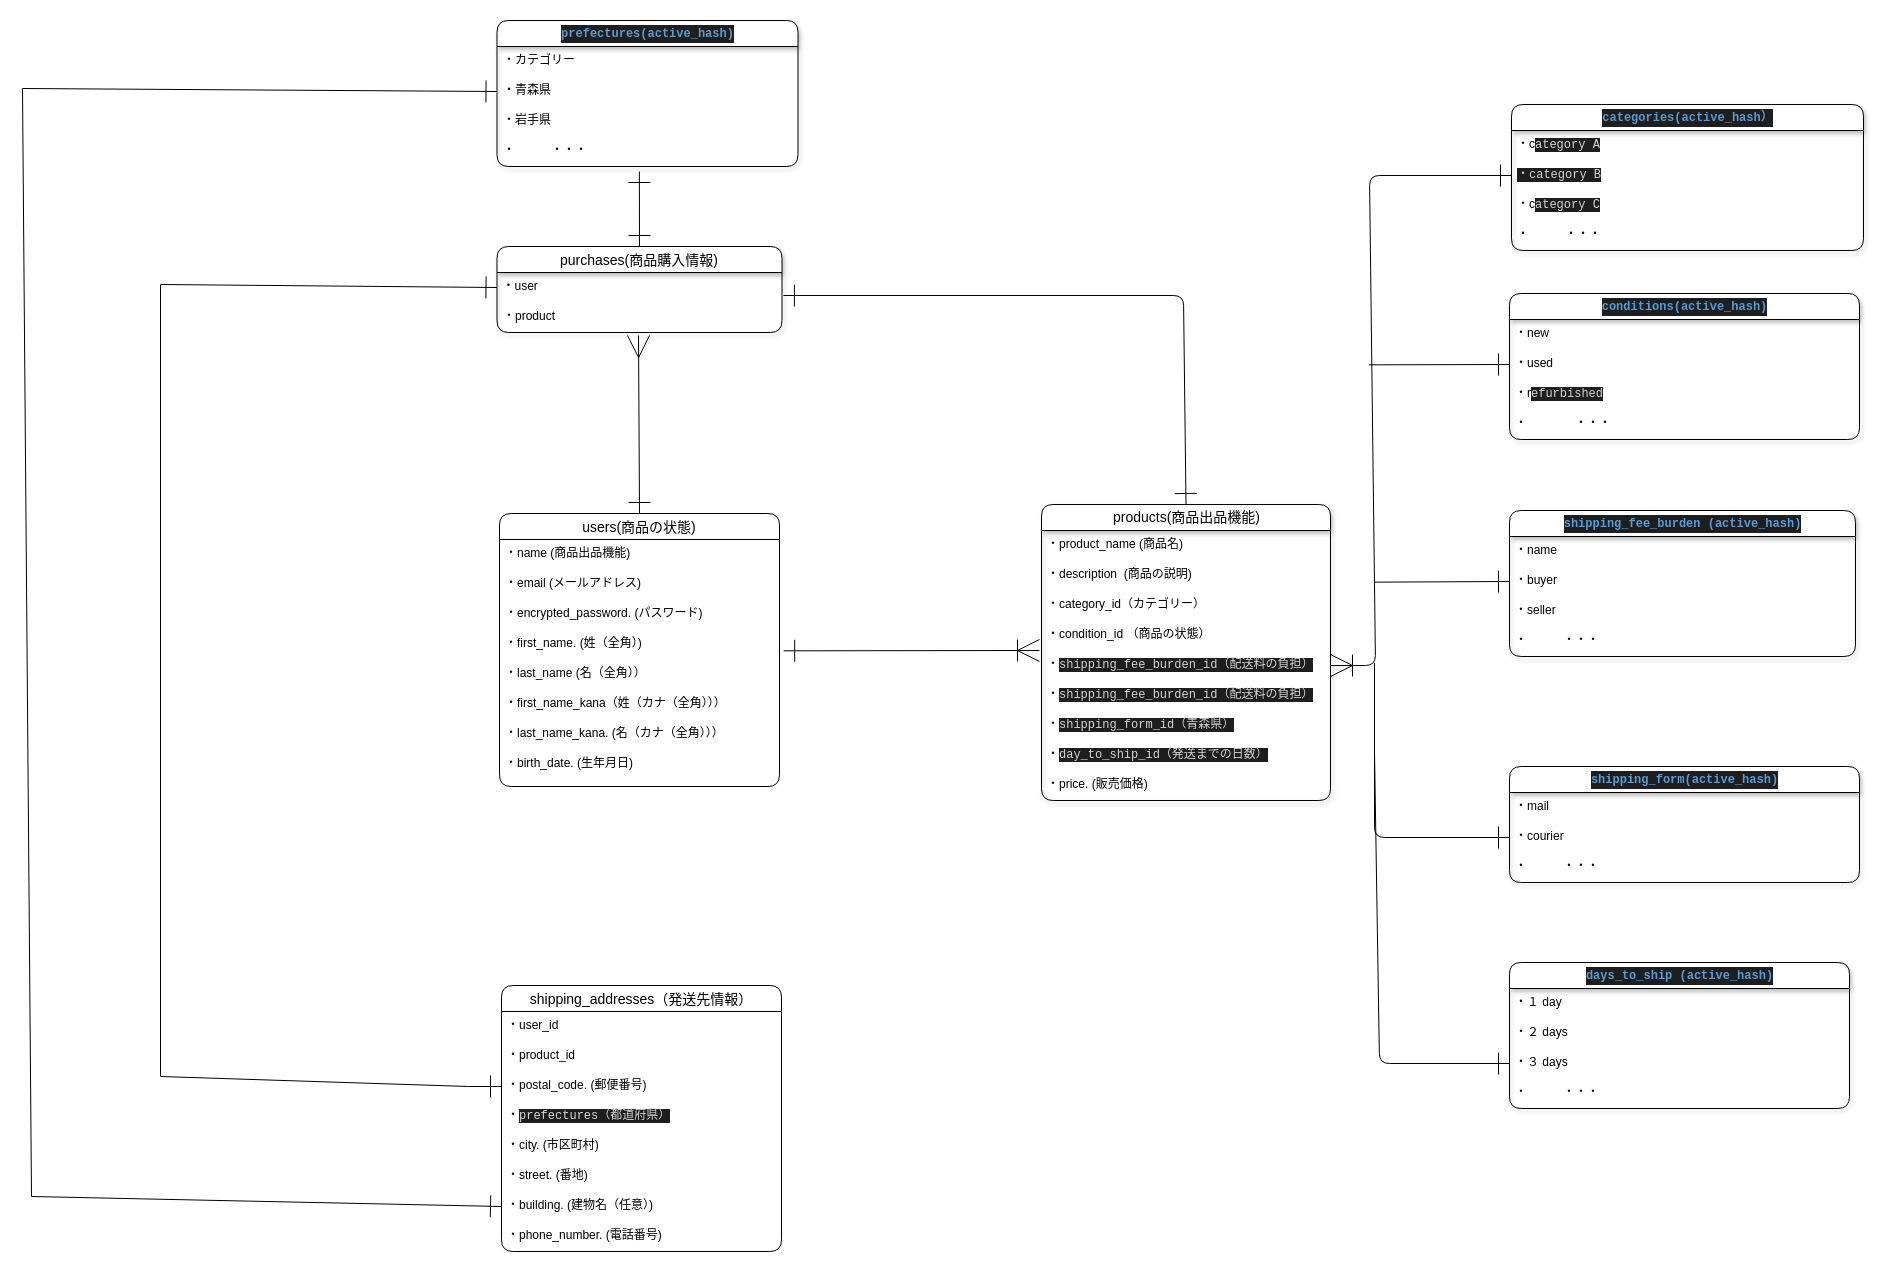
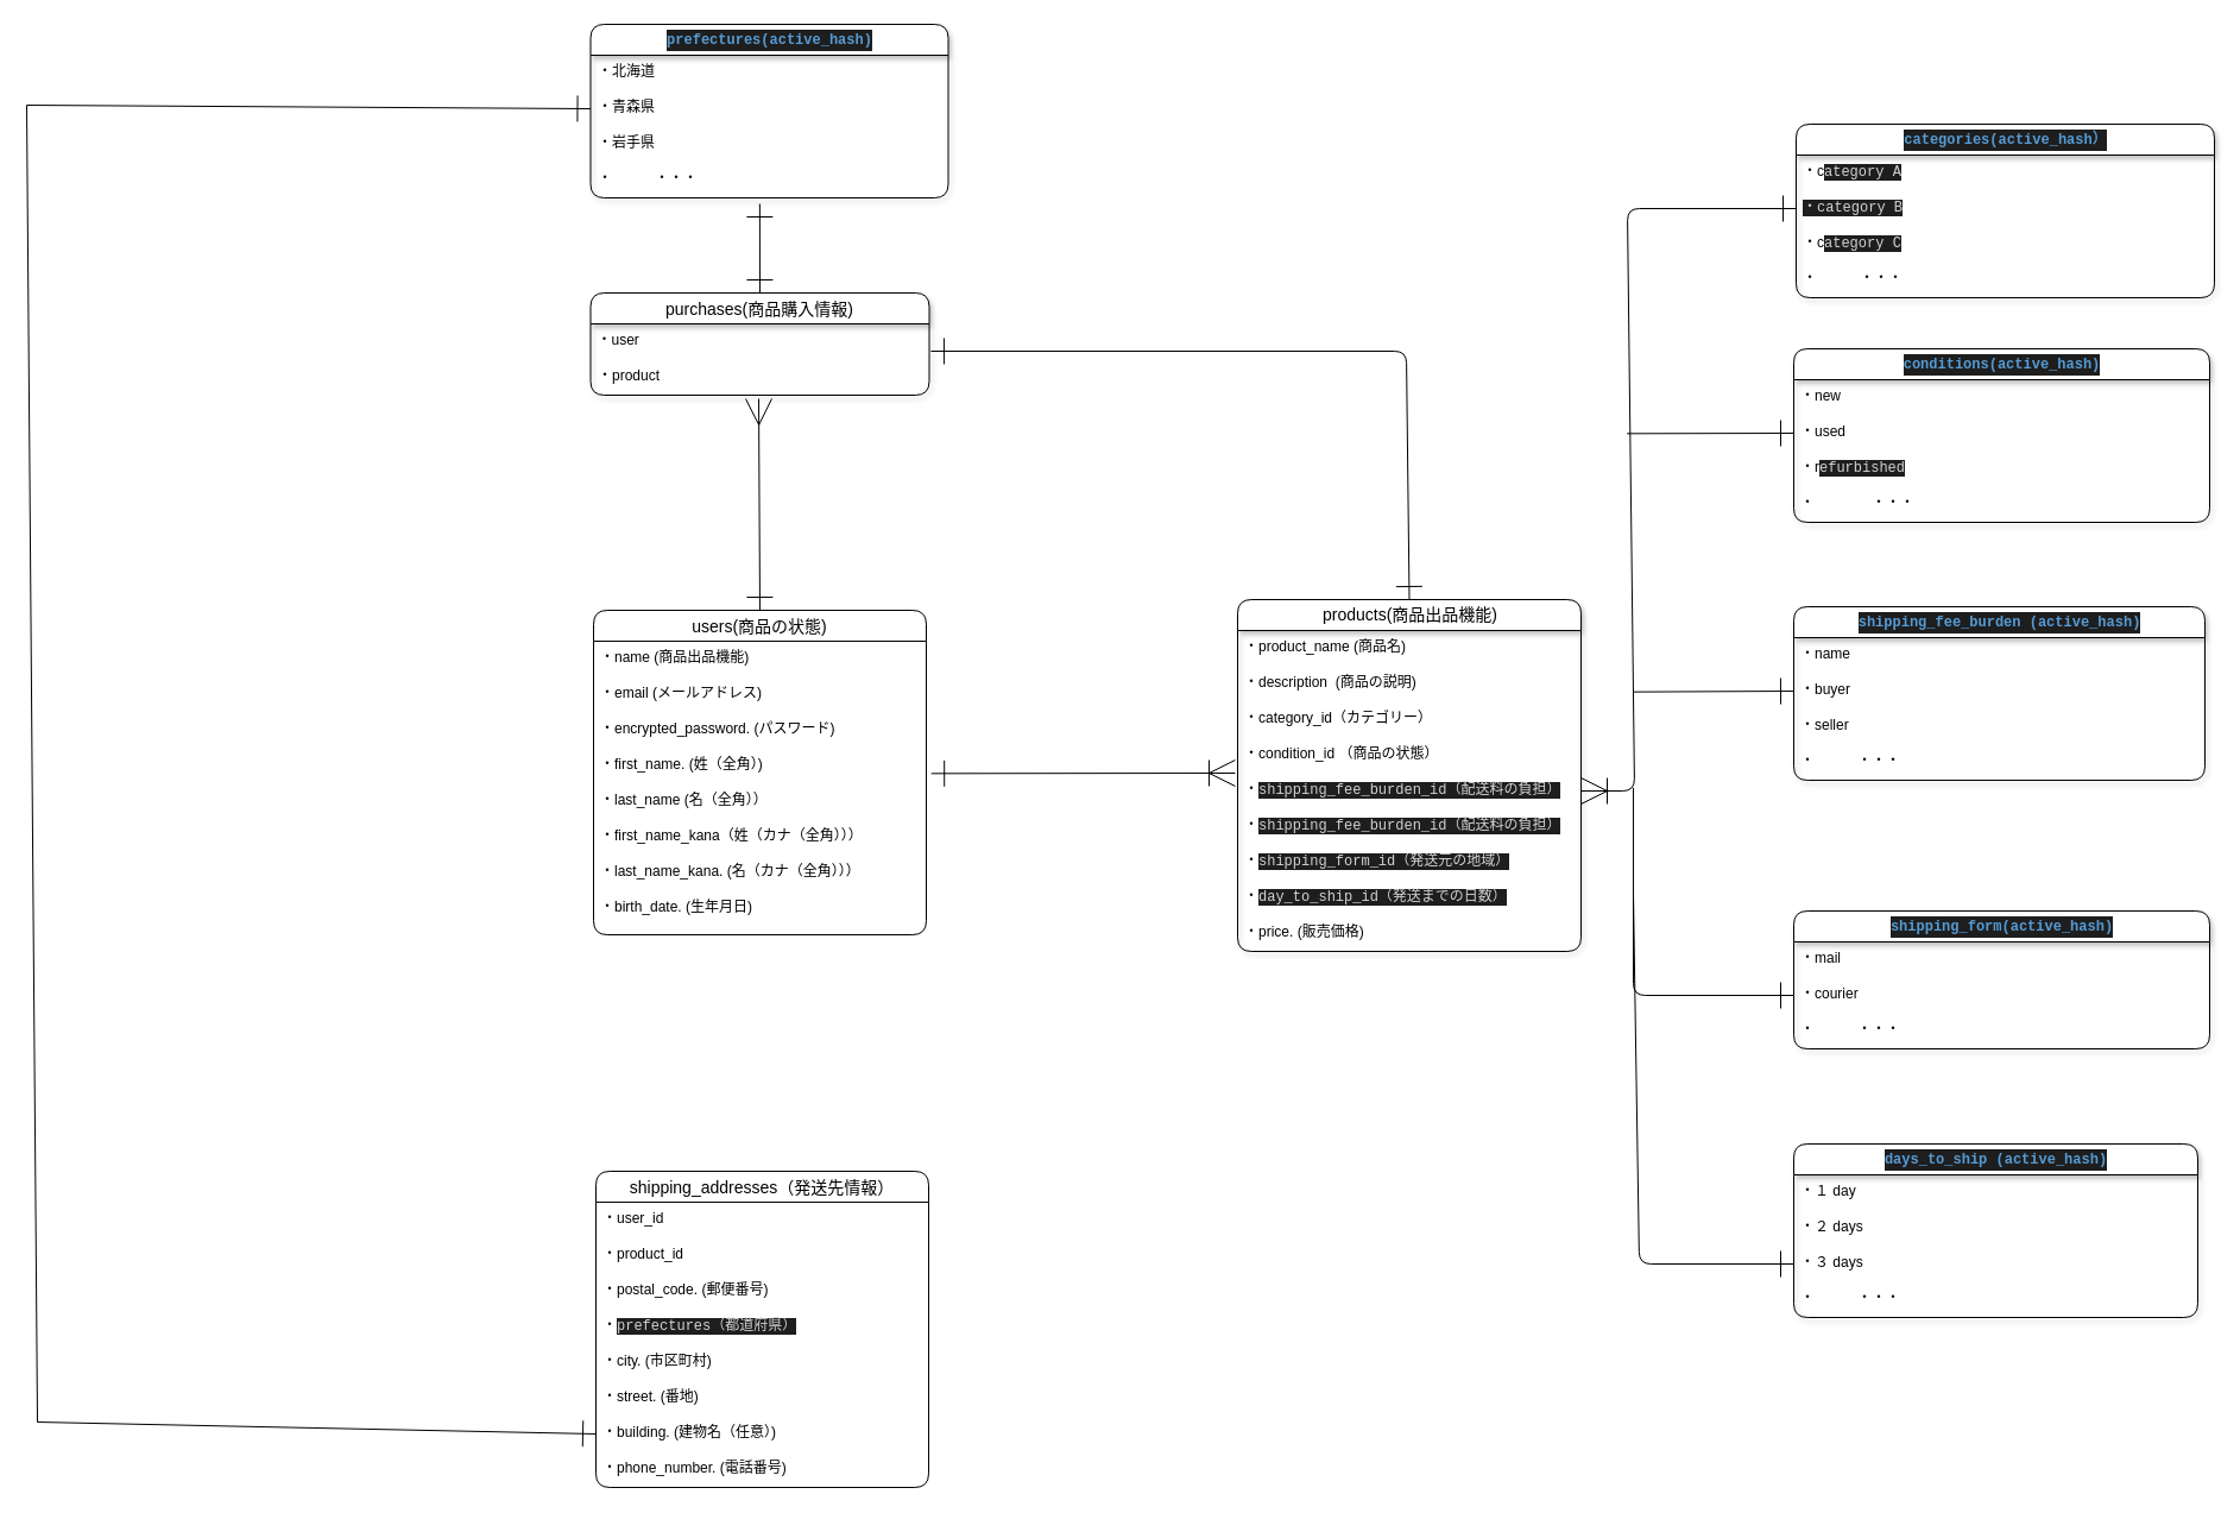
- <mxCell id="62" value="・カテゴリー" style="text;strokeColor=none;fillColor=none;spacingLeft=4;spacingRight=4;overflow=hidden;rotatable=0;points=[[0,0.5],[1,0.5]];portConstraint=eastwest;fontSize=12;shadow=1;html=1;rounded=1;" parent="61" vertex="1"><mxGeometry y="26" width="301" height="30" as="geometry" /></mxCell>
+ <mxCell id="62" value="・北海道" style="text;strokeColor=none;fillColor=none;spacingLeft=4;spacingRight=4;overflow=hidden;rotatable=0;points=[[0,0.5],[1,0.5]];portConstraint=eastwest;fontSize=12;shadow=1;html=1;rounded=1;" parent="61" vertex="1"><mxGeometry y="26" width="301" height="30" as="geometry" /></mxCell>
- <mxCell id="72" style="edgeStyle=none;hachureGap=4;html=1;exitX=0;exitY=0.5;exitDx=0;exitDy=0;entryX=0;entryY=0.5;entryDx=0;entryDy=0;strokeColor=default;fontFamily=Architects Daughter;fontSource=https%3A%2F%2Ffonts.googleapis.com%2Fcss%3Ffamily%3DArchitects%2BDaughter;fontSize=16;startArrow=ERone;startFill=0;endArrow=ERone;endFill=0;rounded=0;jumpSize=12;startSize=20;endSize=20;" parent="1" source="14" target="19" edge="1"><mxGeometry relative="1" as="geometry"><Array as="points"><mxPoint x="158" y="284" /><mxPoint x="158" y="1076" /><mxPoint x="466" y="1086" /></Array></mxGeometry></mxCell>
- <mxCell id="34" value="・&lt;span style=&quot;background-color: rgb(30, 30, 30); color: rgb(212, 212, 212); font-family: Menlo, Monaco, &amp;quot;Courier New&amp;quot;, monospace;&quot;&gt;shipping_form_id（青森県）&lt;/span&gt;" style="text;strokeColor=none;fillColor=none;spacingLeft=4;spacingRight=4;overflow=hidden;rotatable=0;points=[[0,0.5],[1,0.5]];portConstraint=eastwest;fontSize=12;shadow=1;html=1;rounded=1;" parent="27" vertex="1"><mxGeometry y="206" width="289" height="30" as="geometry" /></mxCell>
+ <mxCell id="34" value="・&lt;span style=&quot;background-color: rgb(30, 30, 30); color: rgb(212, 212, 212); font-family: Menlo, Monaco, &amp;quot;Courier New&amp;quot;, monospace;&quot;&gt;shipping_form_id（発送元の地域）&lt;/span&gt;" style="text;strokeColor=none;fillColor=none;spacingLeft=4;spacingRight=4;overflow=hidden;rotatable=0;points=[[0,0.5],[1,0.5]];portConstraint=eastwest;fontSize=12;shadow=1;html=1;rounded=1;" parent="27" vertex="1"><mxGeometry y="206" width="289" height="30" as="geometry" /></mxCell>
